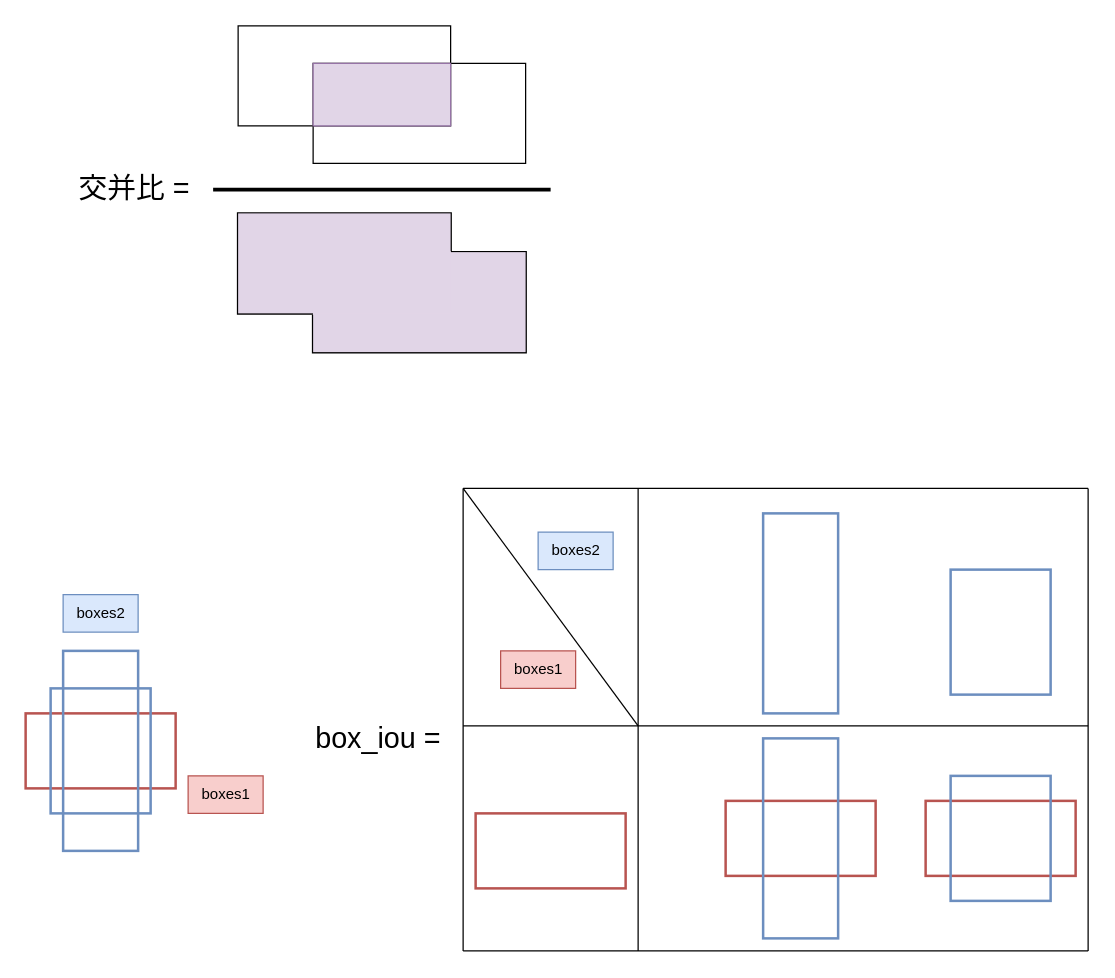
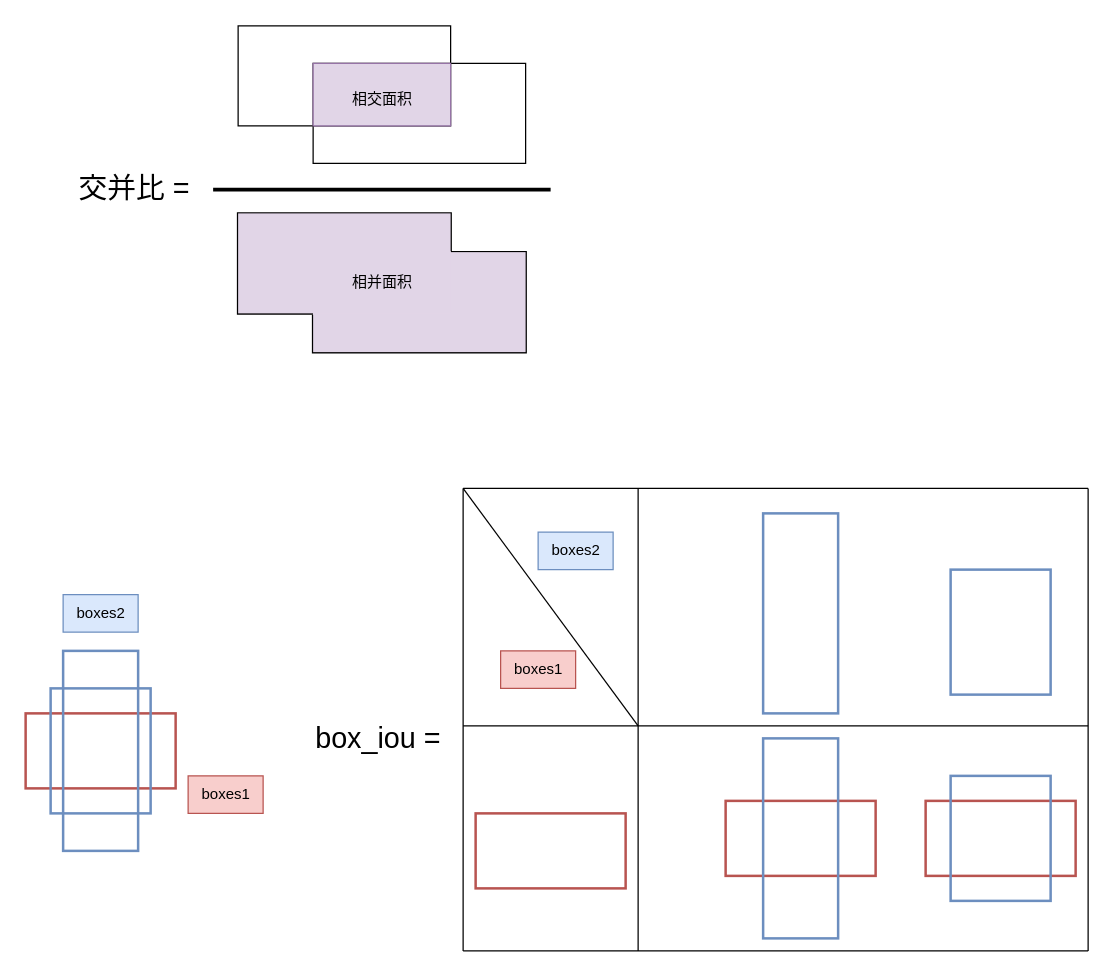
+ <mxCell id="11" value="&lt;span style=&quot;font-size: 12px;&quot;&gt;相交面积&lt;/span&gt;" style="text;html=1;align=center;verticalAlign=middle;resizable=0;points=[];autosize=1;strokeColor=none;fillColor=none;fontSize=23;" parent="1" vertex="1"><mxGeometry x="270" y="55" width="70" height="40" as="geometry" /></mxCell>
+ <mxCell id="12" value="&lt;span style=&quot;font-size: 12px;&quot;&gt;相并面积&lt;/span&gt;" style="text;html=1;align=center;verticalAlign=middle;resizable=0;points=[];autosize=1;strokeColor=none;fillColor=none;fontSize=23;" parent="1" vertex="1"><mxGeometry x="270" y="201" width="70" height="40" as="geometry" /></mxCell>
